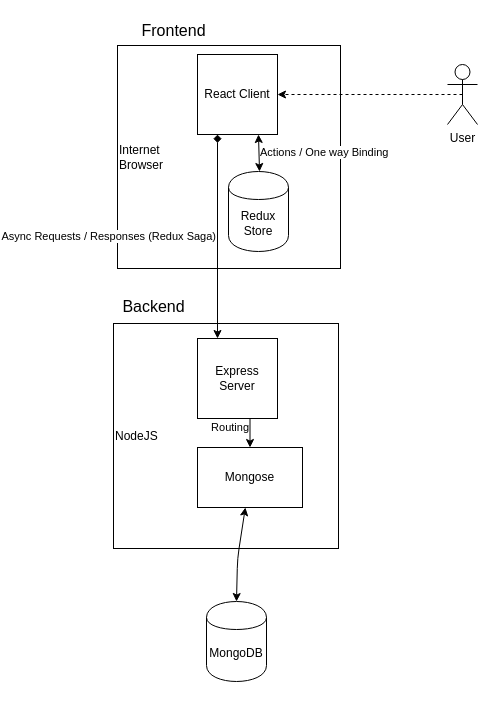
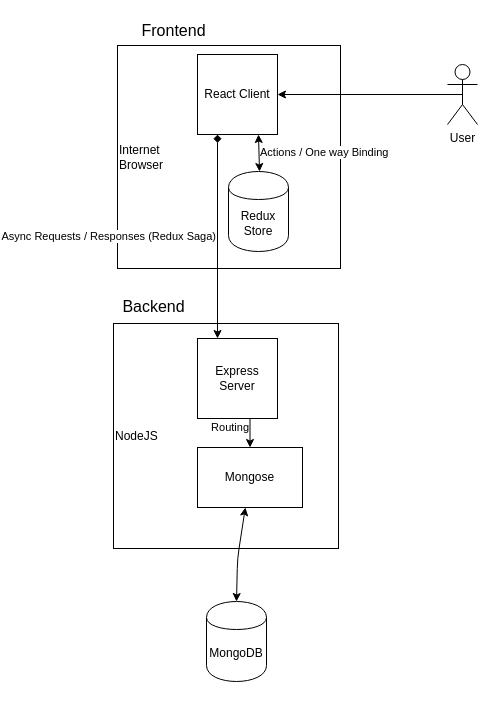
- <mxCell id="9" style="edgeStyle=orthogonalEdgeStyle;rounded=0;orthogonalLoop=1;jettySize=auto;html=1;exitX=0.5;exitY=0.5;exitDx=0;exitDy=0;exitPerimeter=0;dashed=1;" edge="1" parent="1" source="10" target="8"><mxGeometry relative="1" as="geometry" /></mxCell>
+ <mxCell id="9" style="edgeStyle=orthogonalEdgeStyle;rounded=0;orthogonalLoop=1;jettySize=auto;html=1;exitX=0.5;exitY=0.5;exitDx=0;exitDy=0;exitPerimeter=0;" edge="1" parent="1" source="10" target="8"><mxGeometry relative="1" as="geometry" /></mxCell>
